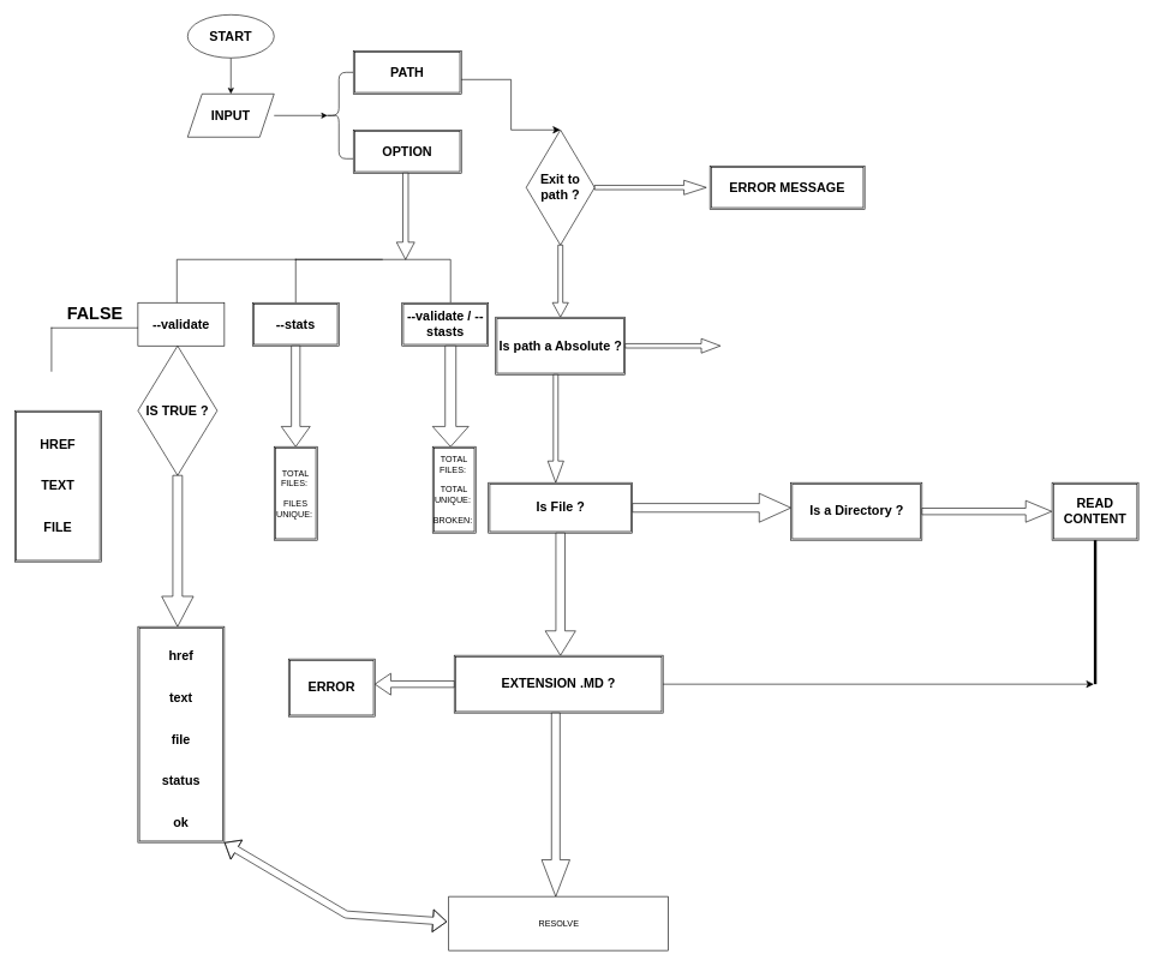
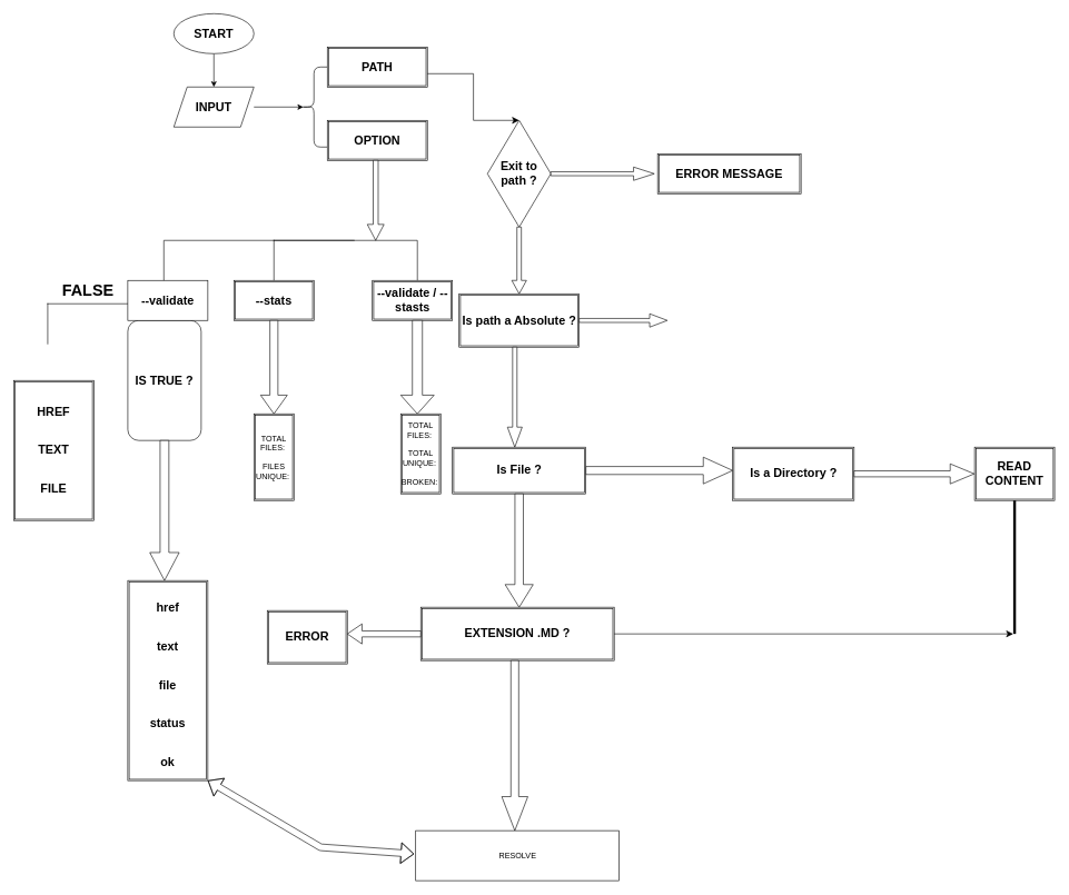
- <mxCell id="22" value="&lt;h2&gt;IS TRUE ?&lt;/h2&gt;" style="rhombus;whiteSpace=wrap;html=1;" parent="1" vertex="1"><mxGeometry x="191" y="480" width="110" height="180" as="geometry" /></mxCell>
+ <mxCell id="22" value="&lt;h2&gt;IS TRUE ?&lt;/h2&gt;" style="whiteSpace=wrap;html=1;rounded=1;" parent="1" vertex="1"><mxGeometry x="191" y="480" width="110" height="180" as="geometry" /></mxCell>
